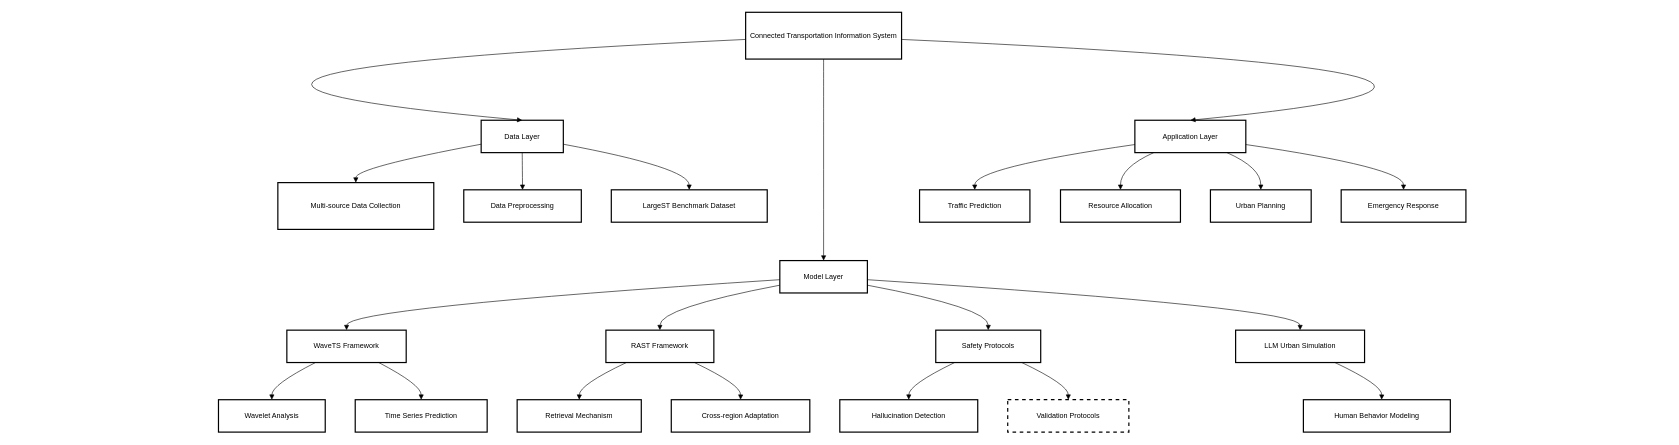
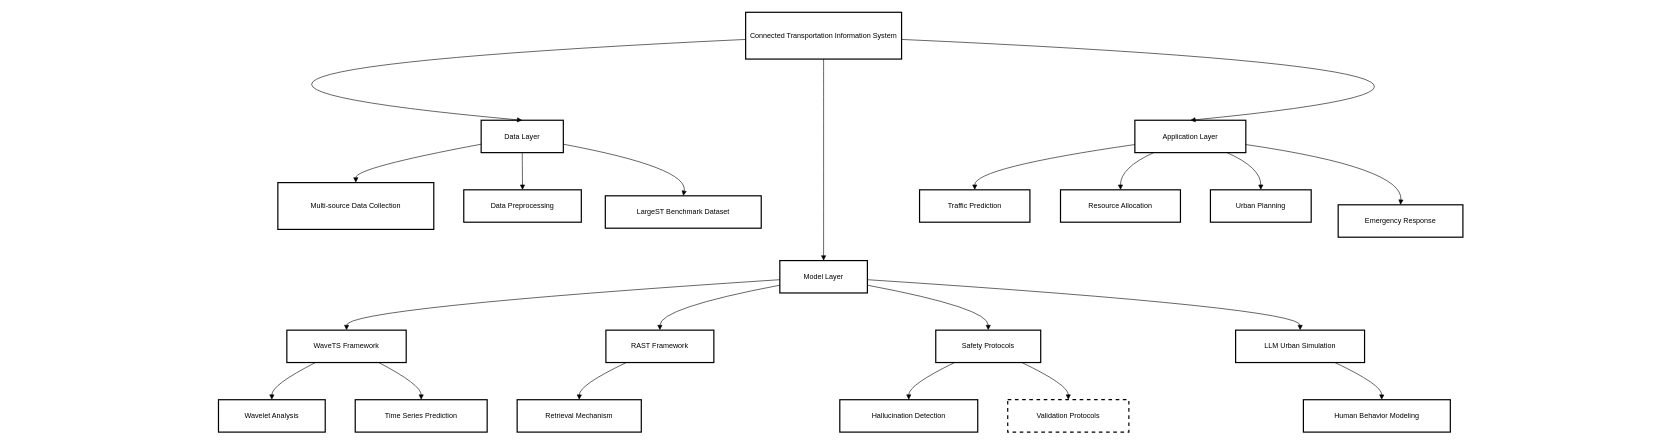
- <mxCell id="8" value="LargeST Benchmark Dataset" style="whiteSpace=wrap;strokeWidth=2;" vertex="1" parent="1"><mxGeometry x="1018" y="316" width="260" height="54" as="geometry" /></mxCell>
+ <mxCell id="8" value="LargeST Benchmark Dataset" style="whiteSpace=wrap;strokeWidth=2;" vertex="1" parent="1"><mxGeometry x="1008" y="326" width="260" height="54" as="geometry" /></mxCell>
- <mxCell id="23" value="Emergency Response" style="whiteSpace=wrap;strokeWidth=2;" vertex="1" parent="1"><mxGeometry x="2235" y="316" width="208" height="54" as="geometry" /></mxCell>
+ <mxCell id="23" value="Emergency Response" style="whiteSpace=wrap;strokeWidth=2;" vertex="1" parent="1"><mxGeometry x="2230" y="341" width="208" height="54" as="geometry" /></mxCell>
- <mxCell id="37" value="" style="curved=1;startArrow=none;endArrow=block;exitX=0.82;exitY=1;entryX=0.5;entryY=0;rounded=0;" edge="1" parent="1" source="10" target="16"><mxGeometry relative="1" as="geometry"><Array as="points"><mxPoint x="1234" y="641" /></Array></mxGeometry></mxCell>
- <mxCell id="16" value="Cross-region Adaptation" style="whiteSpace=wrap;strokeWidth=2;" vertex="1" parent="1"><mxGeometry x="1118" y="666" width="231" height="54" as="geometry" /></mxCell>
